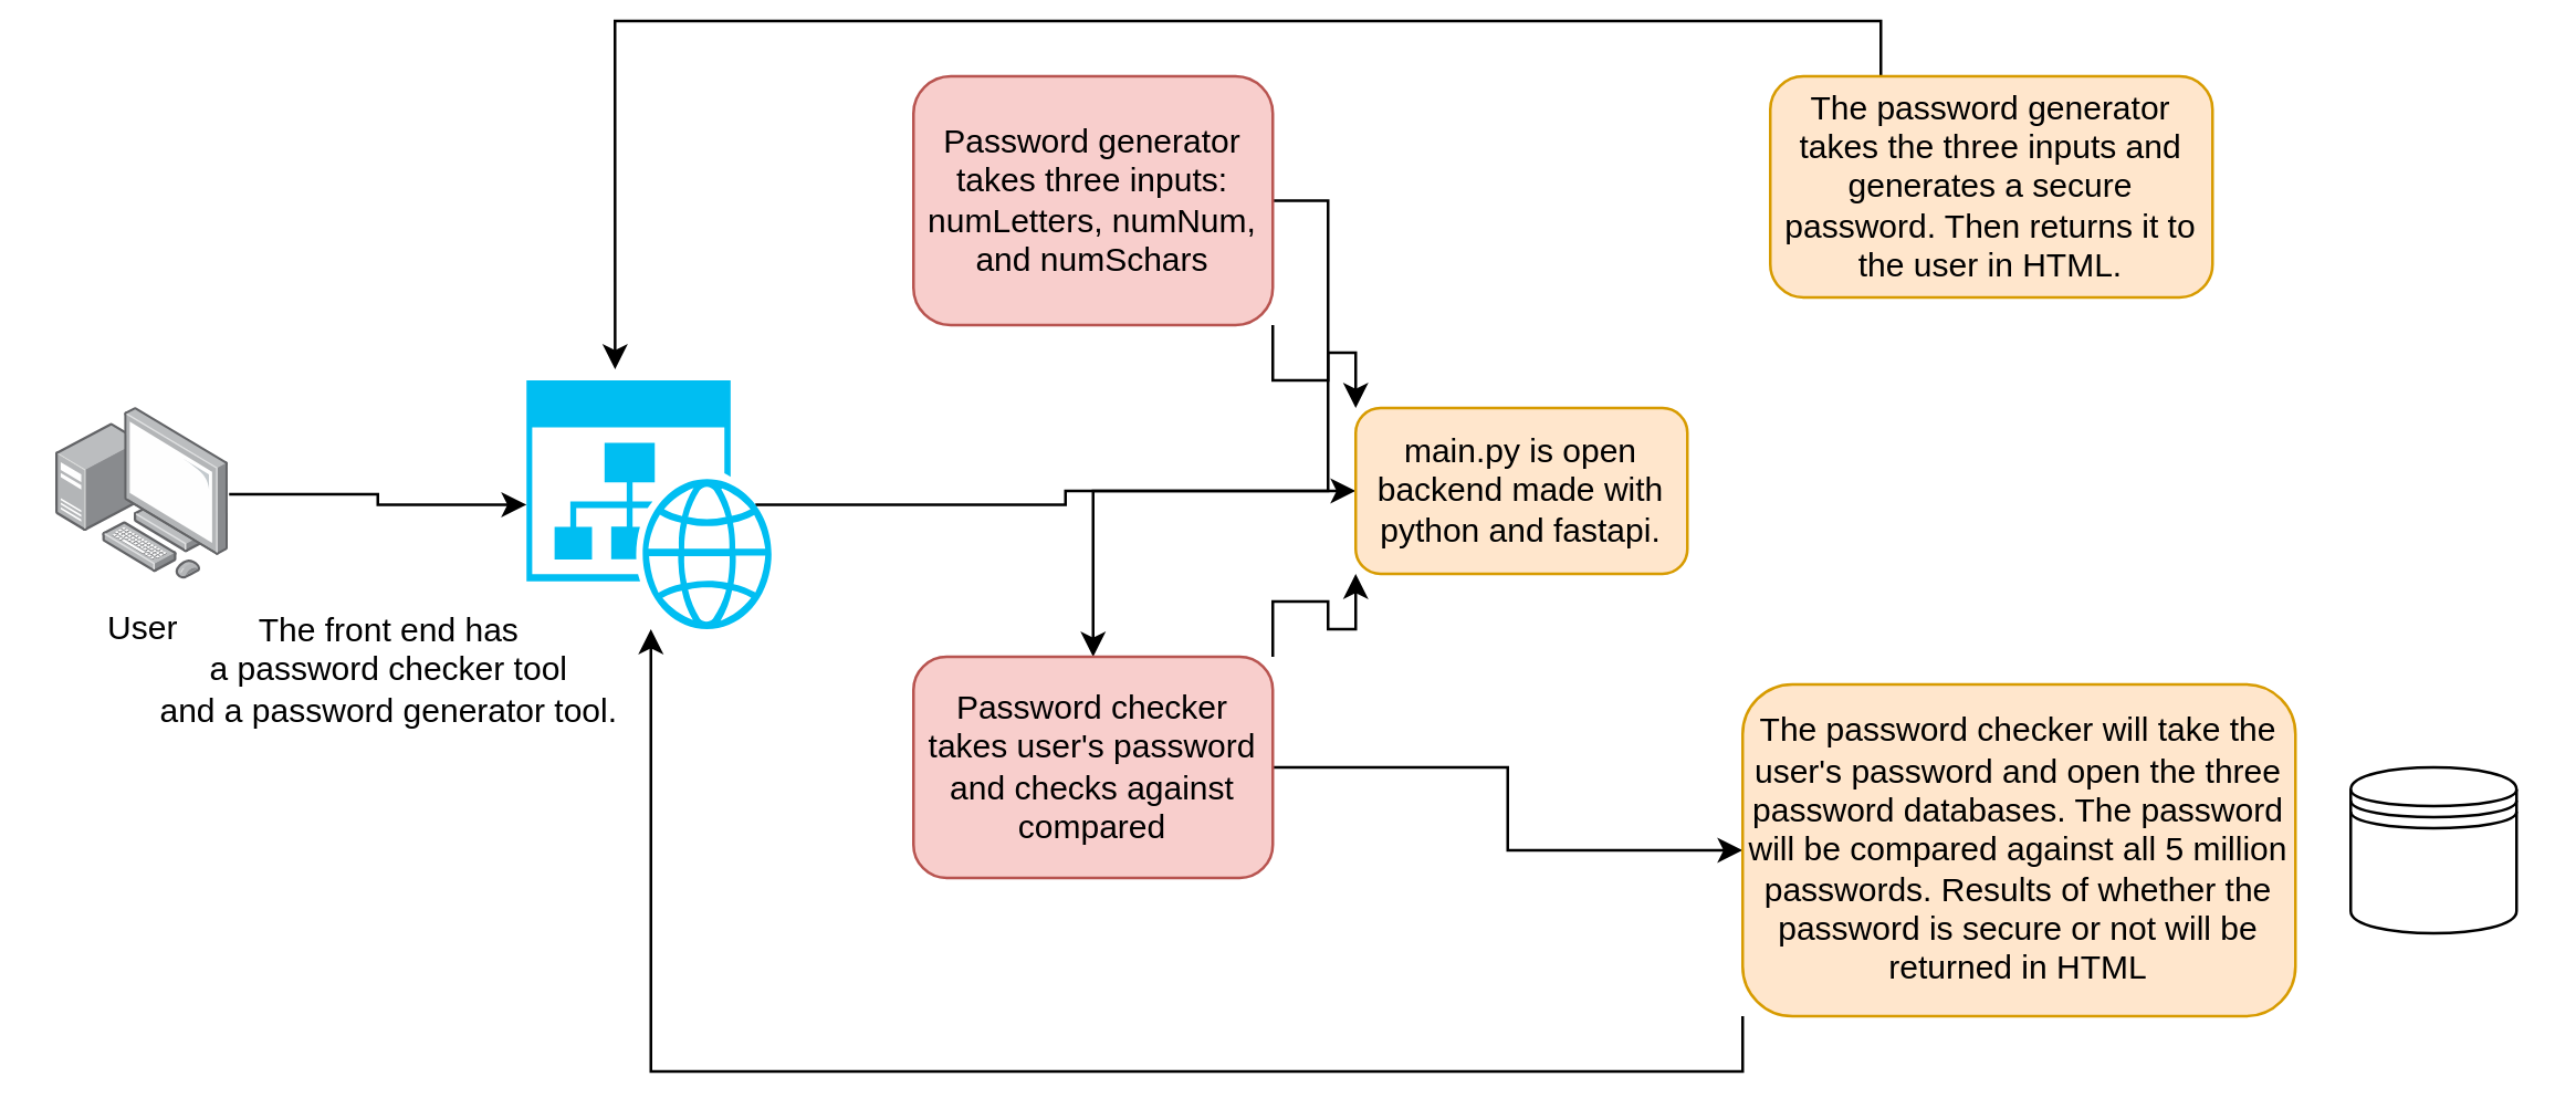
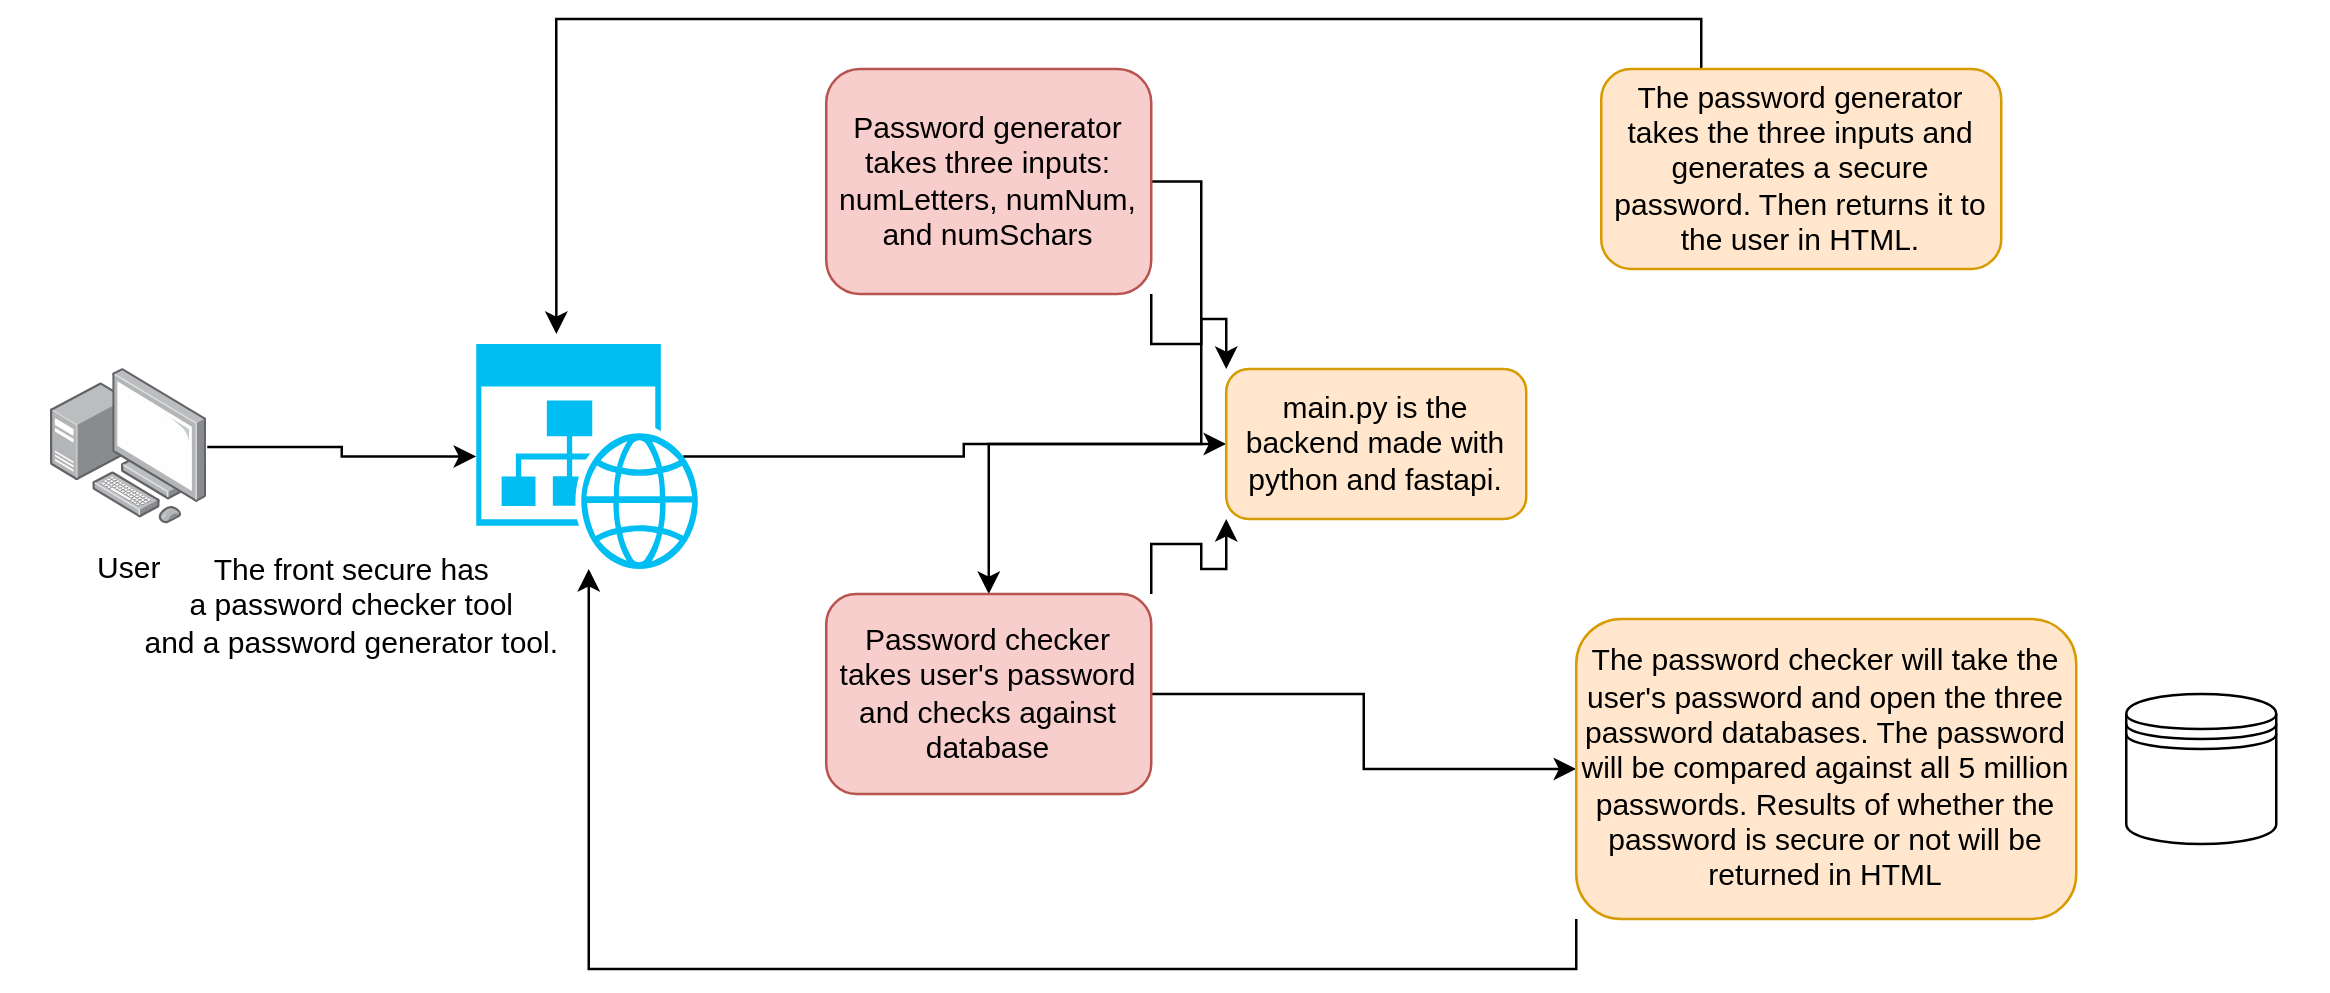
- <mxCell id="14" value="main.py is open backend made with python and fastapi." style="rounded=1;whiteSpace=wrap;html=1;fillColor=#ffe6cc;strokeColor=#d79b00;" vertex="1" parent="1"><mxGeometry x="490" y="140" width="120" height="60" as="geometry" /></mxCell>
+ <mxCell id="14" value="main.py is the backend made with python and fastapi." style="rounded=1;whiteSpace=wrap;html=1;fillColor=#ffe6cc;strokeColor=#d79b00;" vertex="1" parent="1"><mxGeometry x="490" y="140" width="120" height="60" as="geometry" /></mxCell>
- <mxCell id="7" value="&lt;div&gt;The front end has&lt;/div&gt;&lt;div&gt;a password checker tool&lt;/div&gt;&lt;div&gt;and a password generator tool.&lt;br&gt;&lt;/div&gt;" style="text;html=1;align=center;verticalAlign=middle;resizable=0;points=[];autosize=1;strokeColor=none;fillColor=none;" vertex="1" parent="1"><mxGeometry x="50" y="210" width="180" height="50" as="geometry" /></mxCell>
+ <mxCell id="7" value="&lt;div&gt;The front secure has&lt;/div&gt;&lt;div&gt;a password checker tool&lt;/div&gt;&lt;div&gt;and a password generator tool.&lt;br&gt;&lt;/div&gt;" style="text;html=1;align=center;verticalAlign=middle;resizable=0;points=[];autosize=1;strokeColor=none;fillColor=none;" vertex="1" parent="1"><mxGeometry x="50" y="210" width="180" height="50" as="geometry" /></mxCell>
- <mxCell id="13" value="Password checker takes user's password and checks against compared" style="rounded=1;whiteSpace=wrap;html=1;fillColor=#f8cecc;strokeColor=#b85450;" vertex="1" parent="1"><mxGeometry x="330" y="230" width="130" height="80" as="geometry" /></mxCell>
+ <mxCell id="13" value="Password checker takes user's password and checks against database" style="rounded=1;whiteSpace=wrap;html=1;fillColor=#f8cecc;strokeColor=#b85450;" vertex="1" parent="1"><mxGeometry x="330" y="230" width="130" height="80" as="geometry" /></mxCell>
